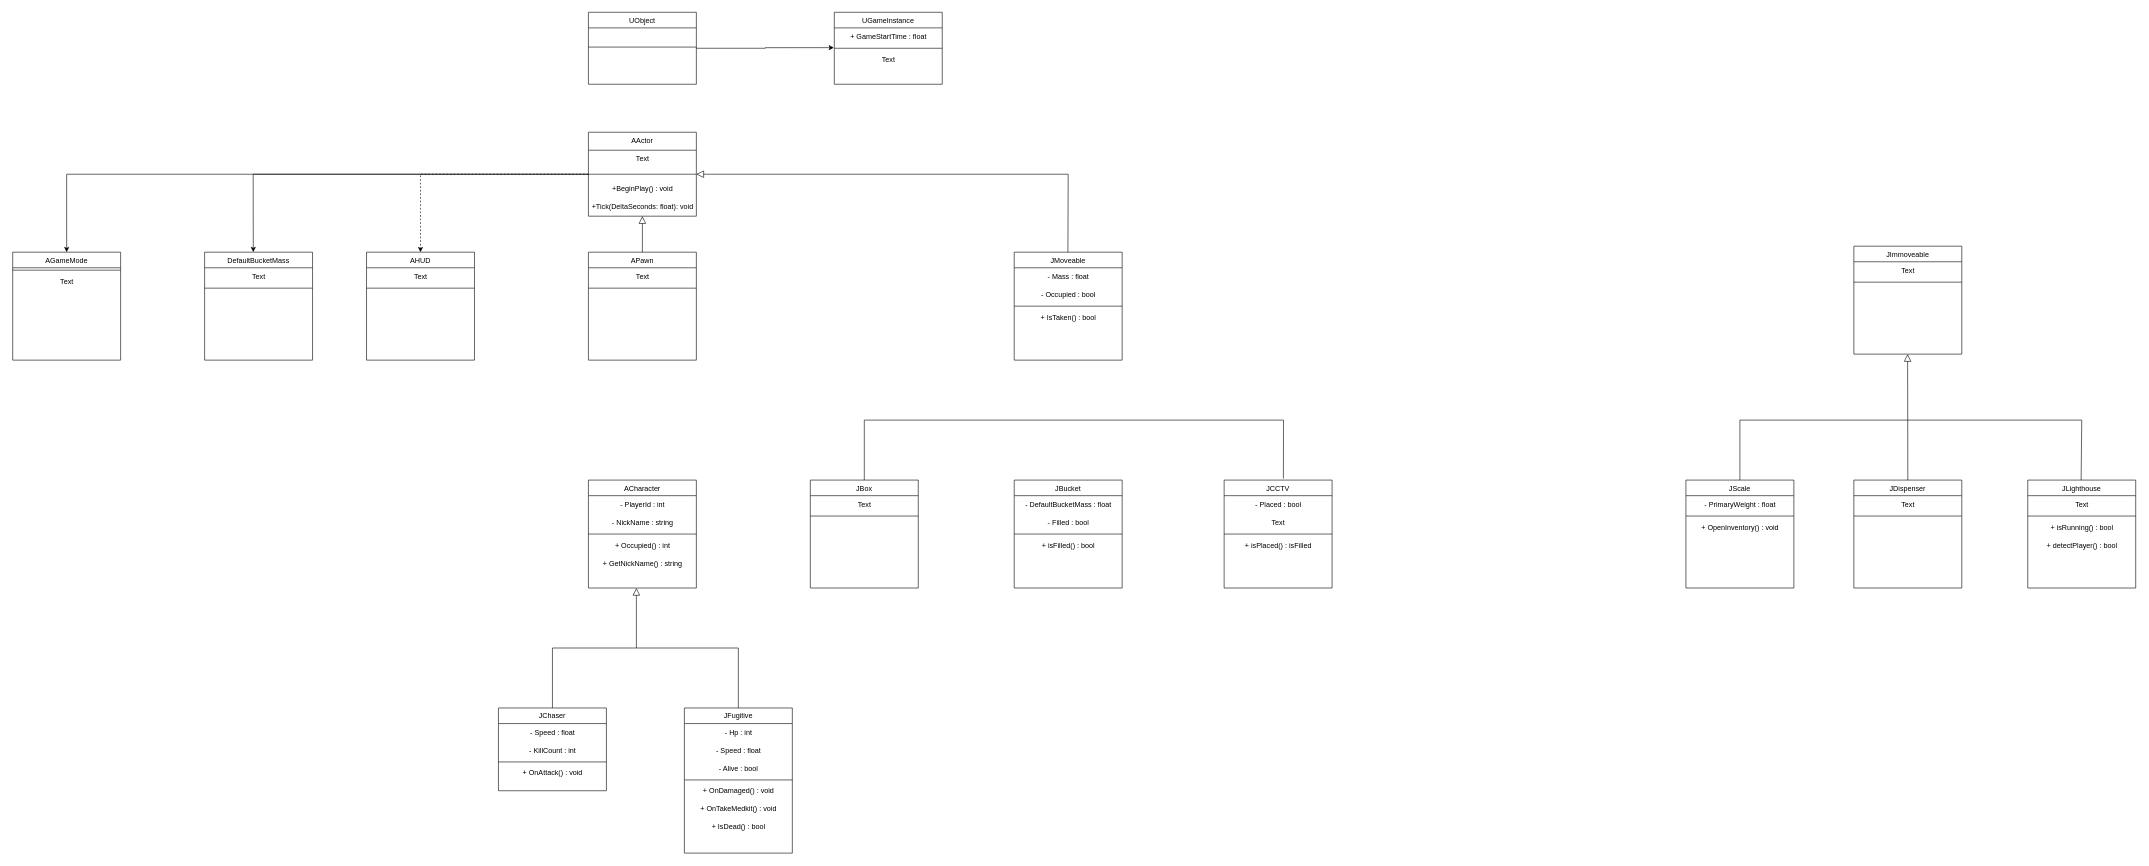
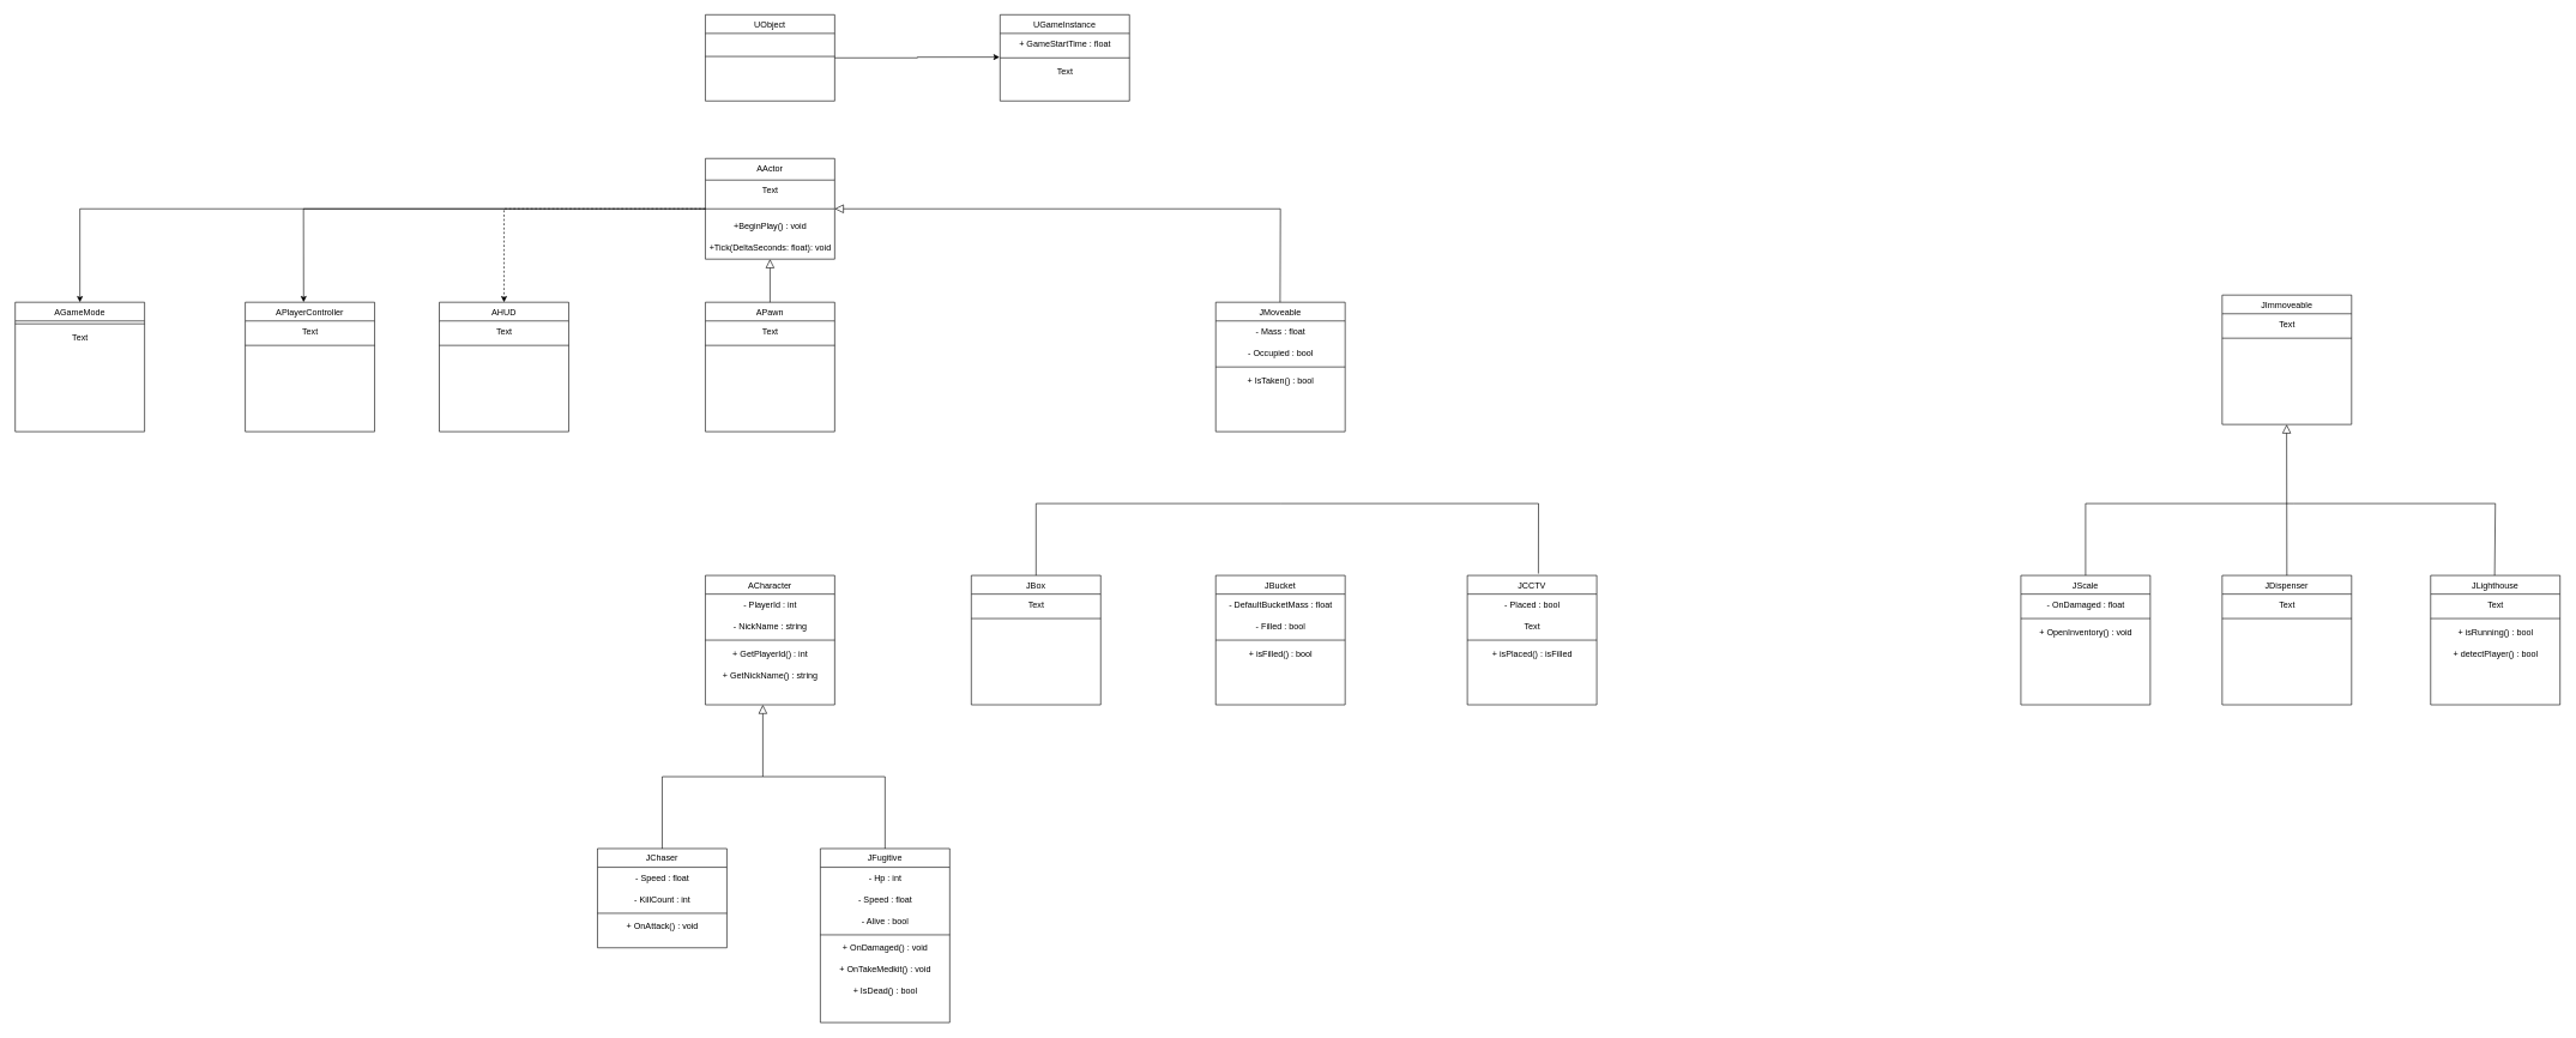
- <mxCell id="36" value="DefaultBucketMass&#10;&#10;" style="swimlane;fontStyle=0;align=center;verticalAlign=top;childLayout=stackLayout;horizontal=1;startSize=26;horizontalStack=0;resizeParent=1;resizeLast=0;collapsible=1;marginBottom=0;rounded=0;shadow=0;strokeWidth=1;" parent="1" vertex="1"><mxGeometry x="340" y="420" width="180" height="180" as="geometry"><mxRectangle x="230" y="140" width="160" height="26" as="alternateBounds" /></mxGeometry></mxCell>
+ <mxCell id="36" value="APlayerController&#10;&#10;" style="swimlane;fontStyle=0;align=center;verticalAlign=top;childLayout=stackLayout;horizontal=1;startSize=26;horizontalStack=0;resizeParent=1;resizeLast=0;collapsible=1;marginBottom=0;rounded=0;shadow=0;strokeWidth=1;" parent="1" vertex="1"><mxGeometry x="340" y="420" width="180" height="180" as="geometry"><mxRectangle x="230" y="140" width="160" height="26" as="alternateBounds" /></mxGeometry></mxCell>
- <mxCell id="71" value="- PrimaryWeight : float" style="text;html=1;align=center;verticalAlign=middle;resizable=0;points=[];autosize=1;strokeColor=none;fillColor=none;" parent="70" vertex="1"><mxGeometry y="26" width="180" height="30" as="geometry" /></mxCell>
+ <mxCell id="71" value="- OnDamaged : float" style="text;html=1;align=center;verticalAlign=middle;resizable=0;points=[];autosize=1;strokeColor=none;fillColor=none;" parent="70" vertex="1"><mxGeometry y="26" width="180" height="30" as="geometry" /></mxCell>
- <mxCell id="31" value="+ Occupied() : int" style="text;html=1;align=center;verticalAlign=middle;resizable=0;points=[];autosize=1;strokeColor=none;fillColor=none;" vertex="1" parent="27"><mxGeometry y="94" width="180" height="30" as="geometry" /></mxCell>
+ <mxCell id="31" value="+ GetPlayerId() : int" style="text;html=1;align=center;verticalAlign=middle;resizable=0;points=[];autosize=1;strokeColor=none;fillColor=none;" vertex="1" parent="27"><mxGeometry y="94" width="180" height="30" as="geometry" /></mxCell>
